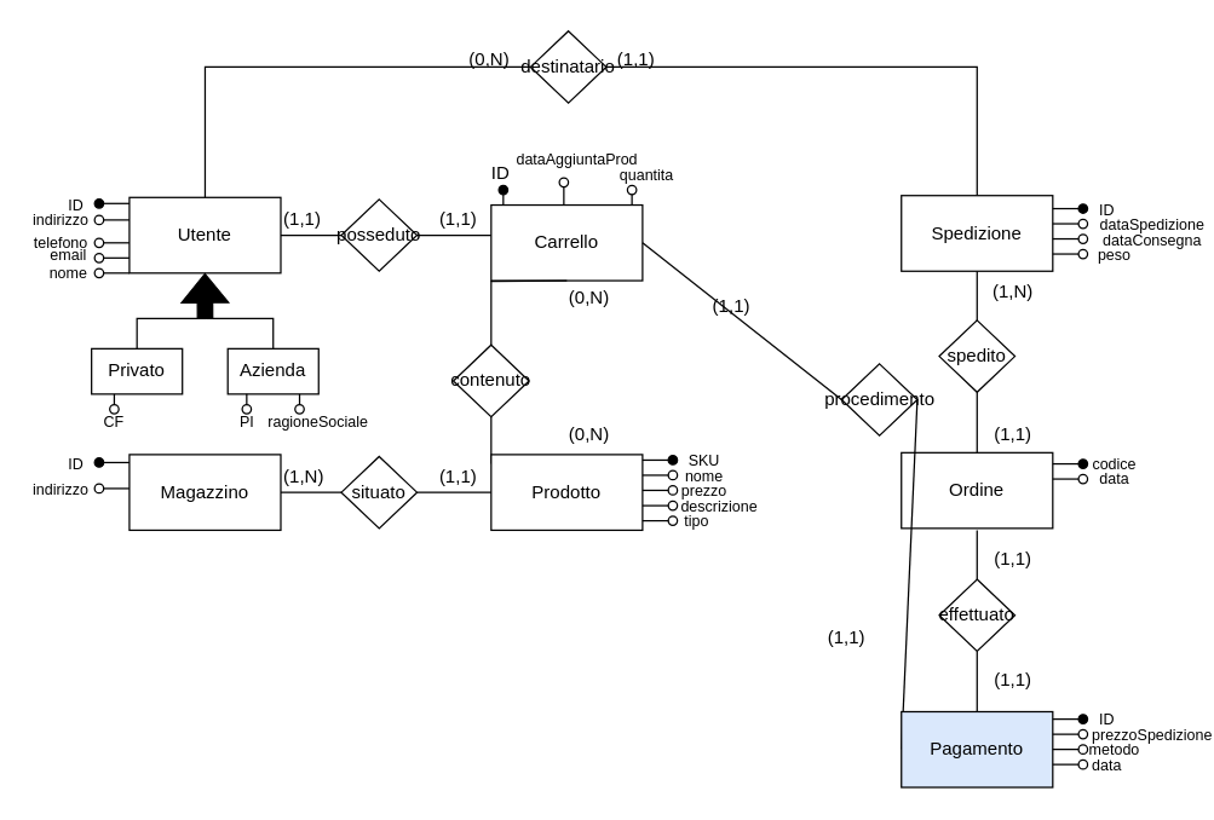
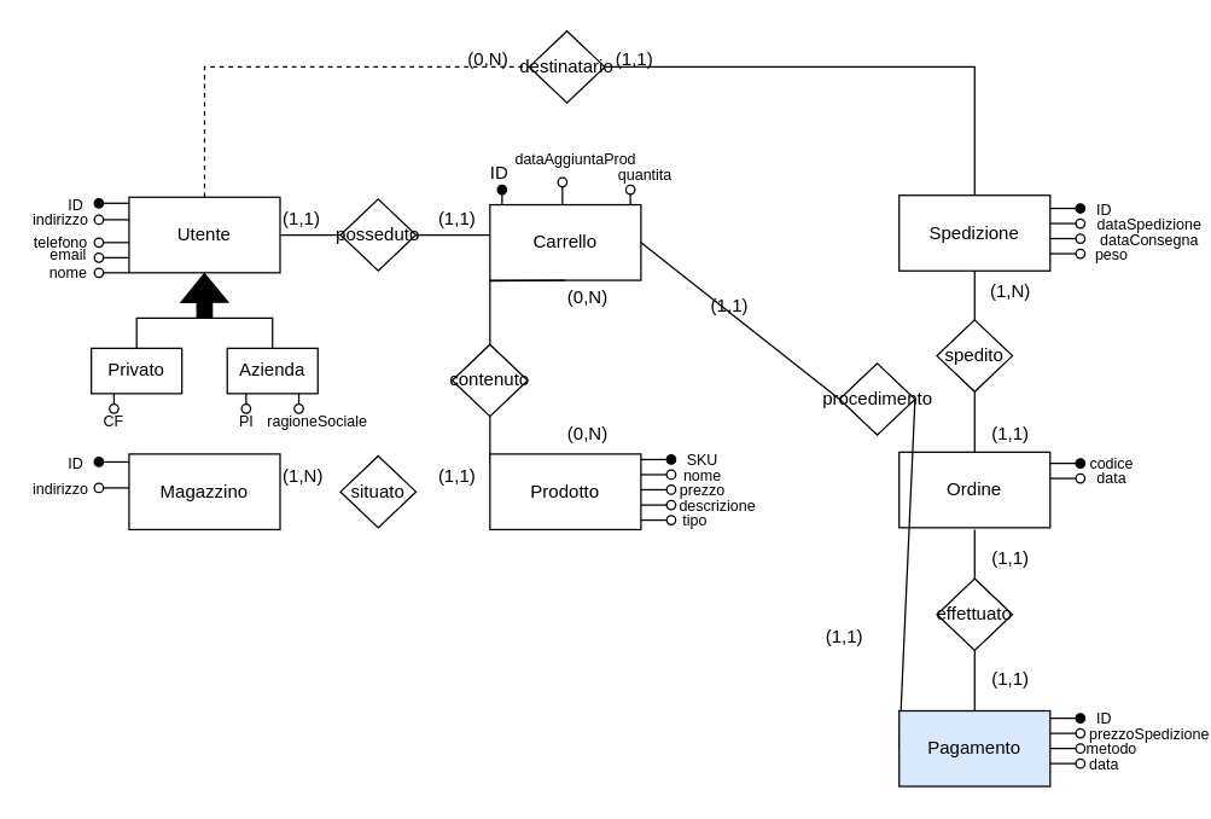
- <mxCell id="2" style="edgeStyle=orthogonalEdgeStyle;rounded=0;orthogonalLoop=1;jettySize=auto;html=1;exitX=0.5;exitY=0;exitDx=0;exitDy=0;entryX=0;entryY=0.5;entryDx=0;entryDy=0;endArrow=none;endFill=0;" parent="1" source="3" target="20" edge="1"><mxGeometry relative="1" as="geometry" /></mxCell>
+ <mxCell id="2" style="edgeStyle=orthogonalEdgeStyle;rounded=0;orthogonalLoop=1;jettySize=auto;html=1;exitX=0.5;exitY=0;exitDx=0;exitDy=0;entryX=0;entryY=0.5;entryDx=0;entryDy=0;endArrow=none;endFill=0;dashed=1;" parent="1" source="3" target="20" edge="1"><mxGeometry relative="1" as="geometry" /></mxCell>
- <mxCell id="14" value="" style="endArrow=none;html=1;rounded=0;exitX=1;exitY=0.5;exitDx=0;exitDy=0;entryX=0;entryY=0.5;entryDx=0;entryDy=0;" parent="1" source="9" target="12" edge="1"><mxGeometry width="50" height="50" relative="1" as="geometry"><mxPoint x="185" y="284" as="sourcePoint" /><mxPoint x="245" y="220" as="targetPoint" /></mxGeometry></mxCell>
- <mxCell id="13" value="" style="endArrow=none;html=1;rounded=0;exitX=1;exitY=0.5;exitDx=0;exitDy=0;entryX=0;entryY=0.5;entryDx=0;entryDy=0;" parent="1" source="12" target="11" edge="1"><mxGeometry width="50" height="50" relative="1" as="geometry"><mxPoint x="315" y="230" as="sourcePoint" /><mxPoint x="365" y="180" as="targetPoint" /></mxGeometry></mxCell>
